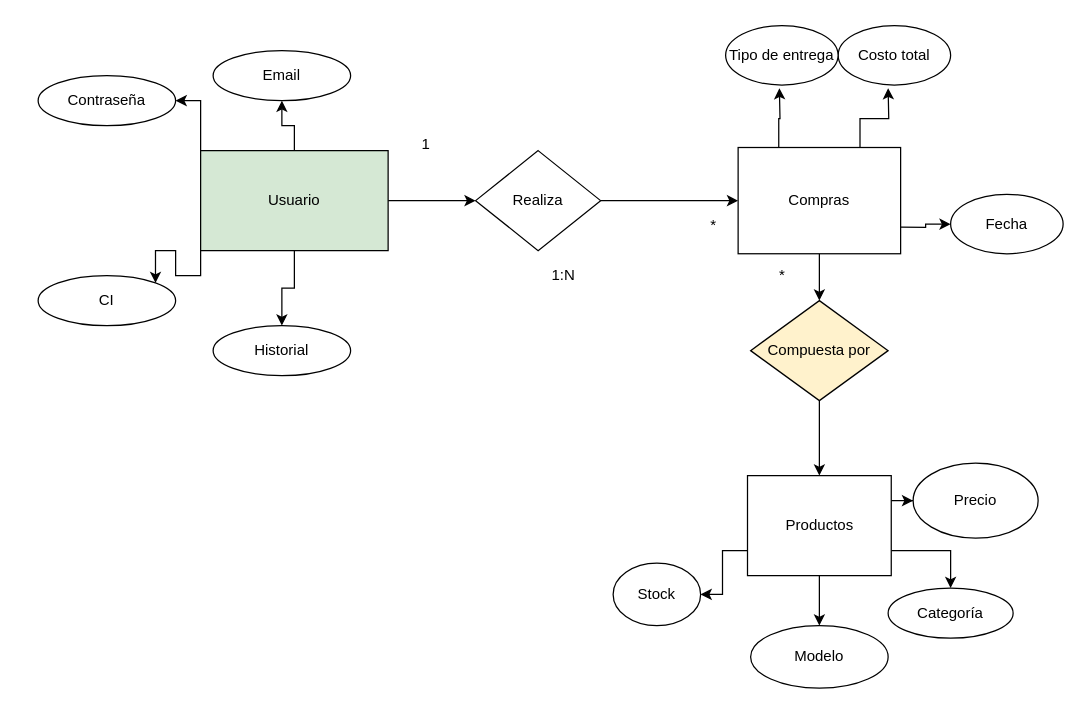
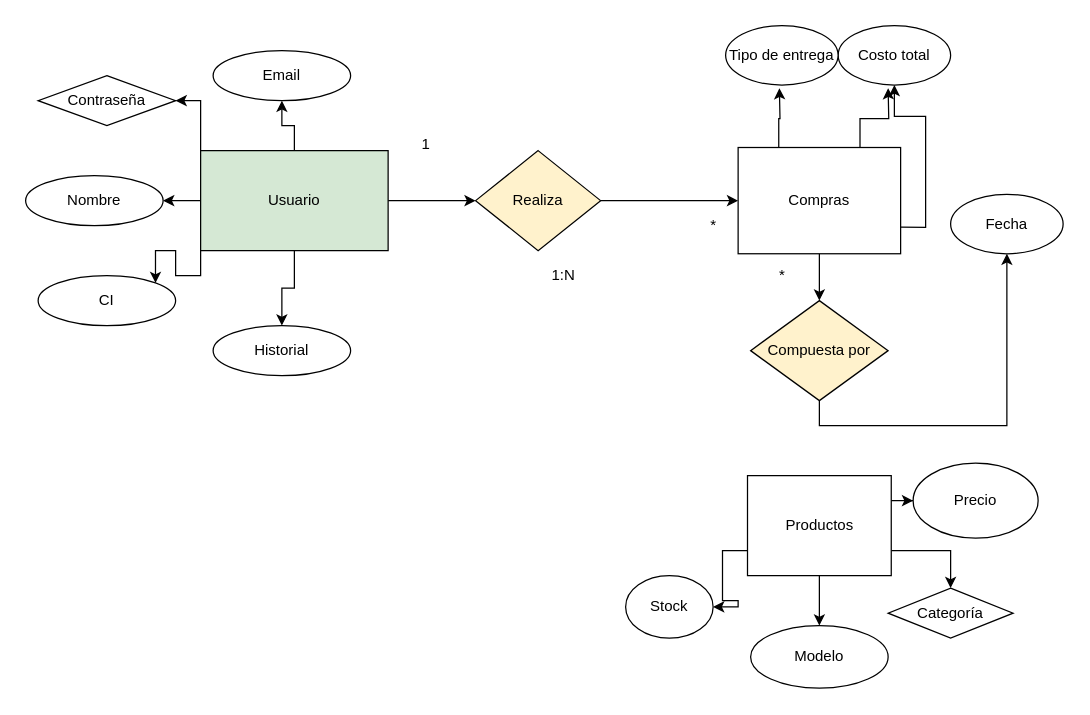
- <mxCell id="10" value="Contraseña" style="ellipse;whiteSpace=wrap;html=1;" vertex="1" parent="1"><mxGeometry x="30" y="60" width="110" height="40" as="geometry" /></mxCell>
+ <mxCell id="10" value="Contraseña" style="rhombus;whiteSpace=wrap;html=1;" vertex="1" parent="1"><mxGeometry x="30" y="60" width="110" height="40" as="geometry" /></mxCell>
+ <mxCell id="13" value="Nombre" style="ellipse;whiteSpace=wrap;html=1;" vertex="1" parent="1"><mxGeometry x="20" y="140" width="110" height="40" as="geometry" /></mxCell>
+ <mxCell id="4" style="edgeStyle=orthogonalEdgeStyle;rounded=0;orthogonalLoop=1;jettySize=auto;html=1;exitX=0;exitY=0.5;exitDx=0;exitDy=0;entryX=1;entryY=0.5;entryDx=0;entryDy=0;" edge="1" parent="1" source="8" target="13"><mxGeometry relative="1" as="geometry" /></mxCell>
- <mxCell id="16" value="Realiza" style="rhombus;whiteSpace=wrap;html=1;" vertex="1" parent="1"><mxGeometry x="380" y="120" width="100" height="80" as="geometry" /></mxCell>
+ <mxCell id="16" value="Realiza" style="rhombus;whiteSpace=wrap;html=1;fillColor=#fff2cc;" vertex="1" parent="1"><mxGeometry x="380" y="120" width="100" height="80" as="geometry" /></mxCell>
- <mxCell id="19" style="edgeStyle=orthogonalEdgeStyle;rounded=0;orthogonalLoop=1;jettySize=auto;html=1;exitX=1;exitY=0.75;exitDx=0;exitDy=0;" edge="1" parent="1" source="21" target="22"><mxGeometry relative="1" as="geometry"><mxPoint x="750" y="180" as="targetPoint" /></mxGeometry></mxCell>
+ <mxCell id="19" style="edgeStyle=orthogonalEdgeStyle;rounded=0;orthogonalLoop=1;jettySize=auto;html=1;exitX=1;exitY=0.75;exitDx=0;exitDy=0;" edge="1" parent="1" source="21" target="23"><mxGeometry relative="1" as="geometry"><mxPoint x="750" y="180" as="targetPoint" /></mxGeometry></mxCell>
- <mxCell id="28" style="edgeStyle=orthogonalEdgeStyle;rounded=0;orthogonalLoop=1;jettySize=auto;html=1;exitX=0.5;exitY=1;exitDx=0;exitDy=0;" edge="1" parent="1" source="29" target="34"><mxGeometry relative="1" as="geometry"><mxPoint x="655" y="370" as="targetPoint" /></mxGeometry></mxCell>
+ <mxCell id="28" style="edgeStyle=orthogonalEdgeStyle;rounded=0;orthogonalLoop=1;jettySize=auto;html=1;exitX=0.5;exitY=1;exitDx=0;exitDy=0;" edge="1" parent="1" source="29" target="22"><mxGeometry relative="1" as="geometry"><mxPoint x="655" y="370" as="targetPoint" /></mxGeometry></mxCell>
- <mxCell id="38" value="Stock" style="ellipse;whiteSpace=wrap;html=1;" vertex="1" parent="1"><mxGeometry x="490" y="450" width="70" height="50" as="geometry" /></mxCell>
+ <mxCell id="38" value="Stock" style="ellipse;whiteSpace=wrap;html=1;" vertex="1" parent="1"><mxGeometry x="500" y="460" width="70" height="50" as="geometry" /></mxCell>
- <mxCell id="36" value="Categoría" style="ellipse;whiteSpace=wrap;html=1;" vertex="1" parent="1"><mxGeometry x="710" y="470" width="100" height="40" as="geometry" /></mxCell>
+ <mxCell id="36" value="Categoría" style="rhombus;whiteSpace=wrap;html=1;" vertex="1" parent="1"><mxGeometry x="710" y="470" width="100" height="40" as="geometry" /></mxCell>
